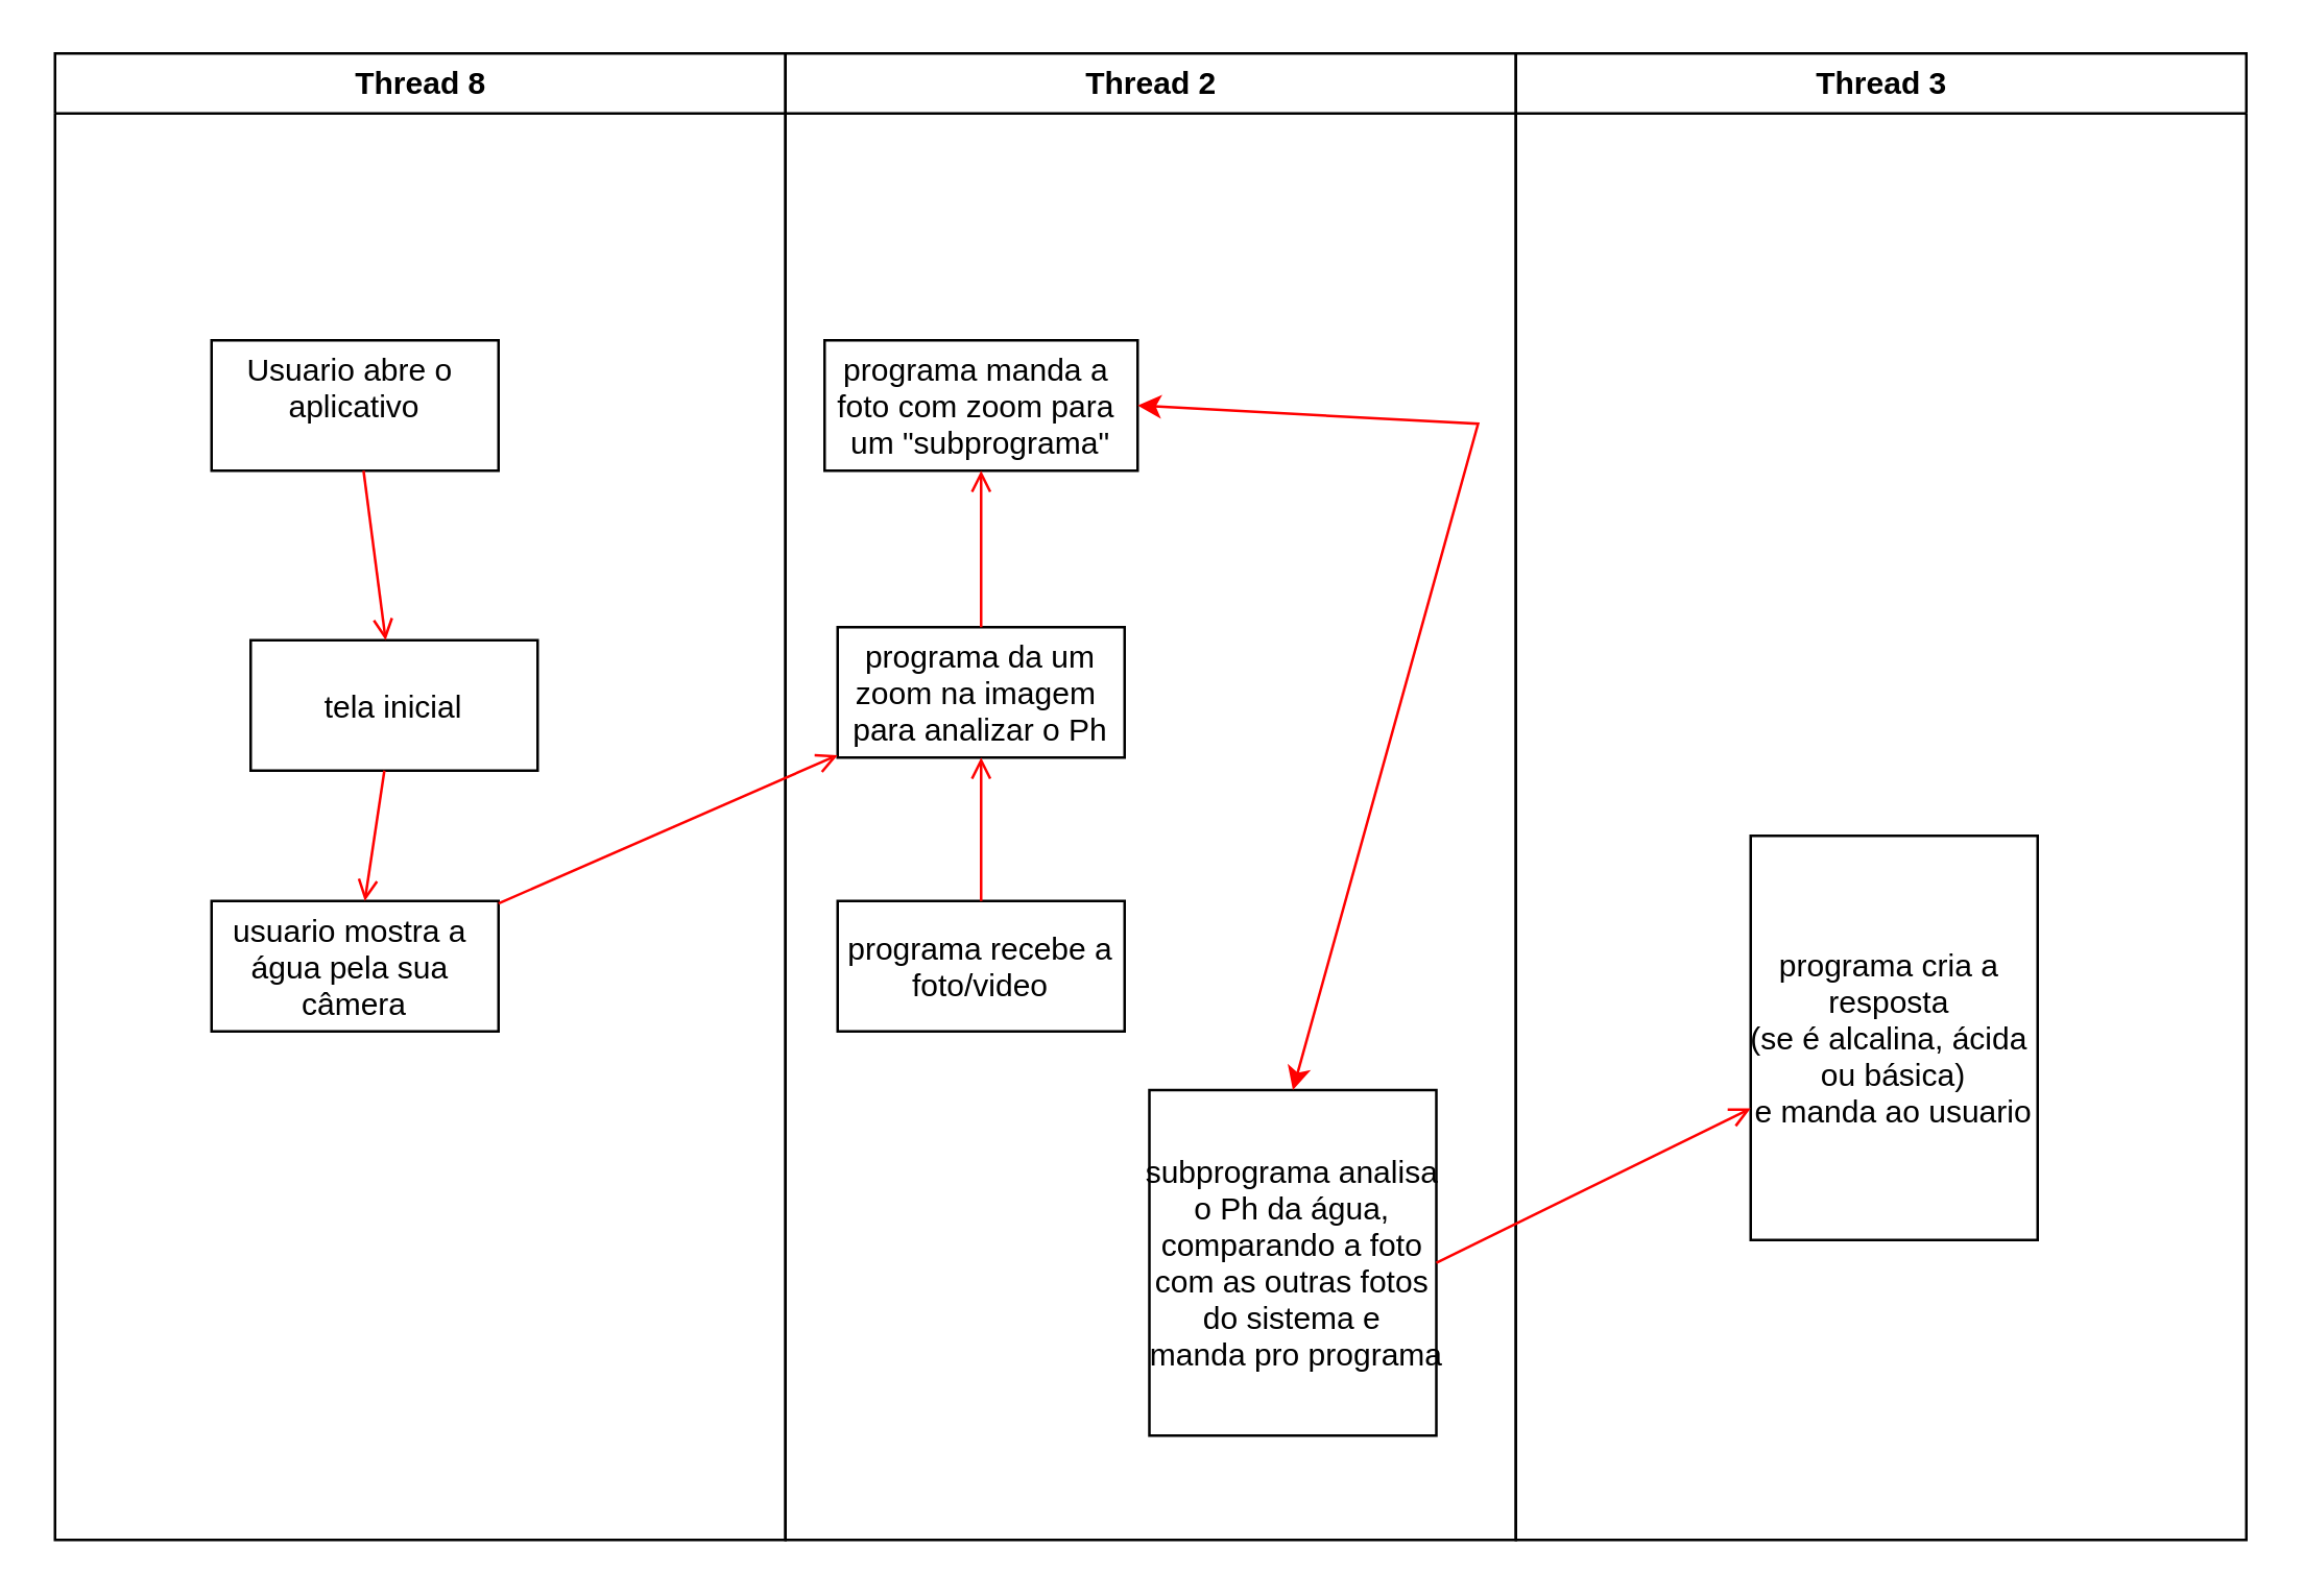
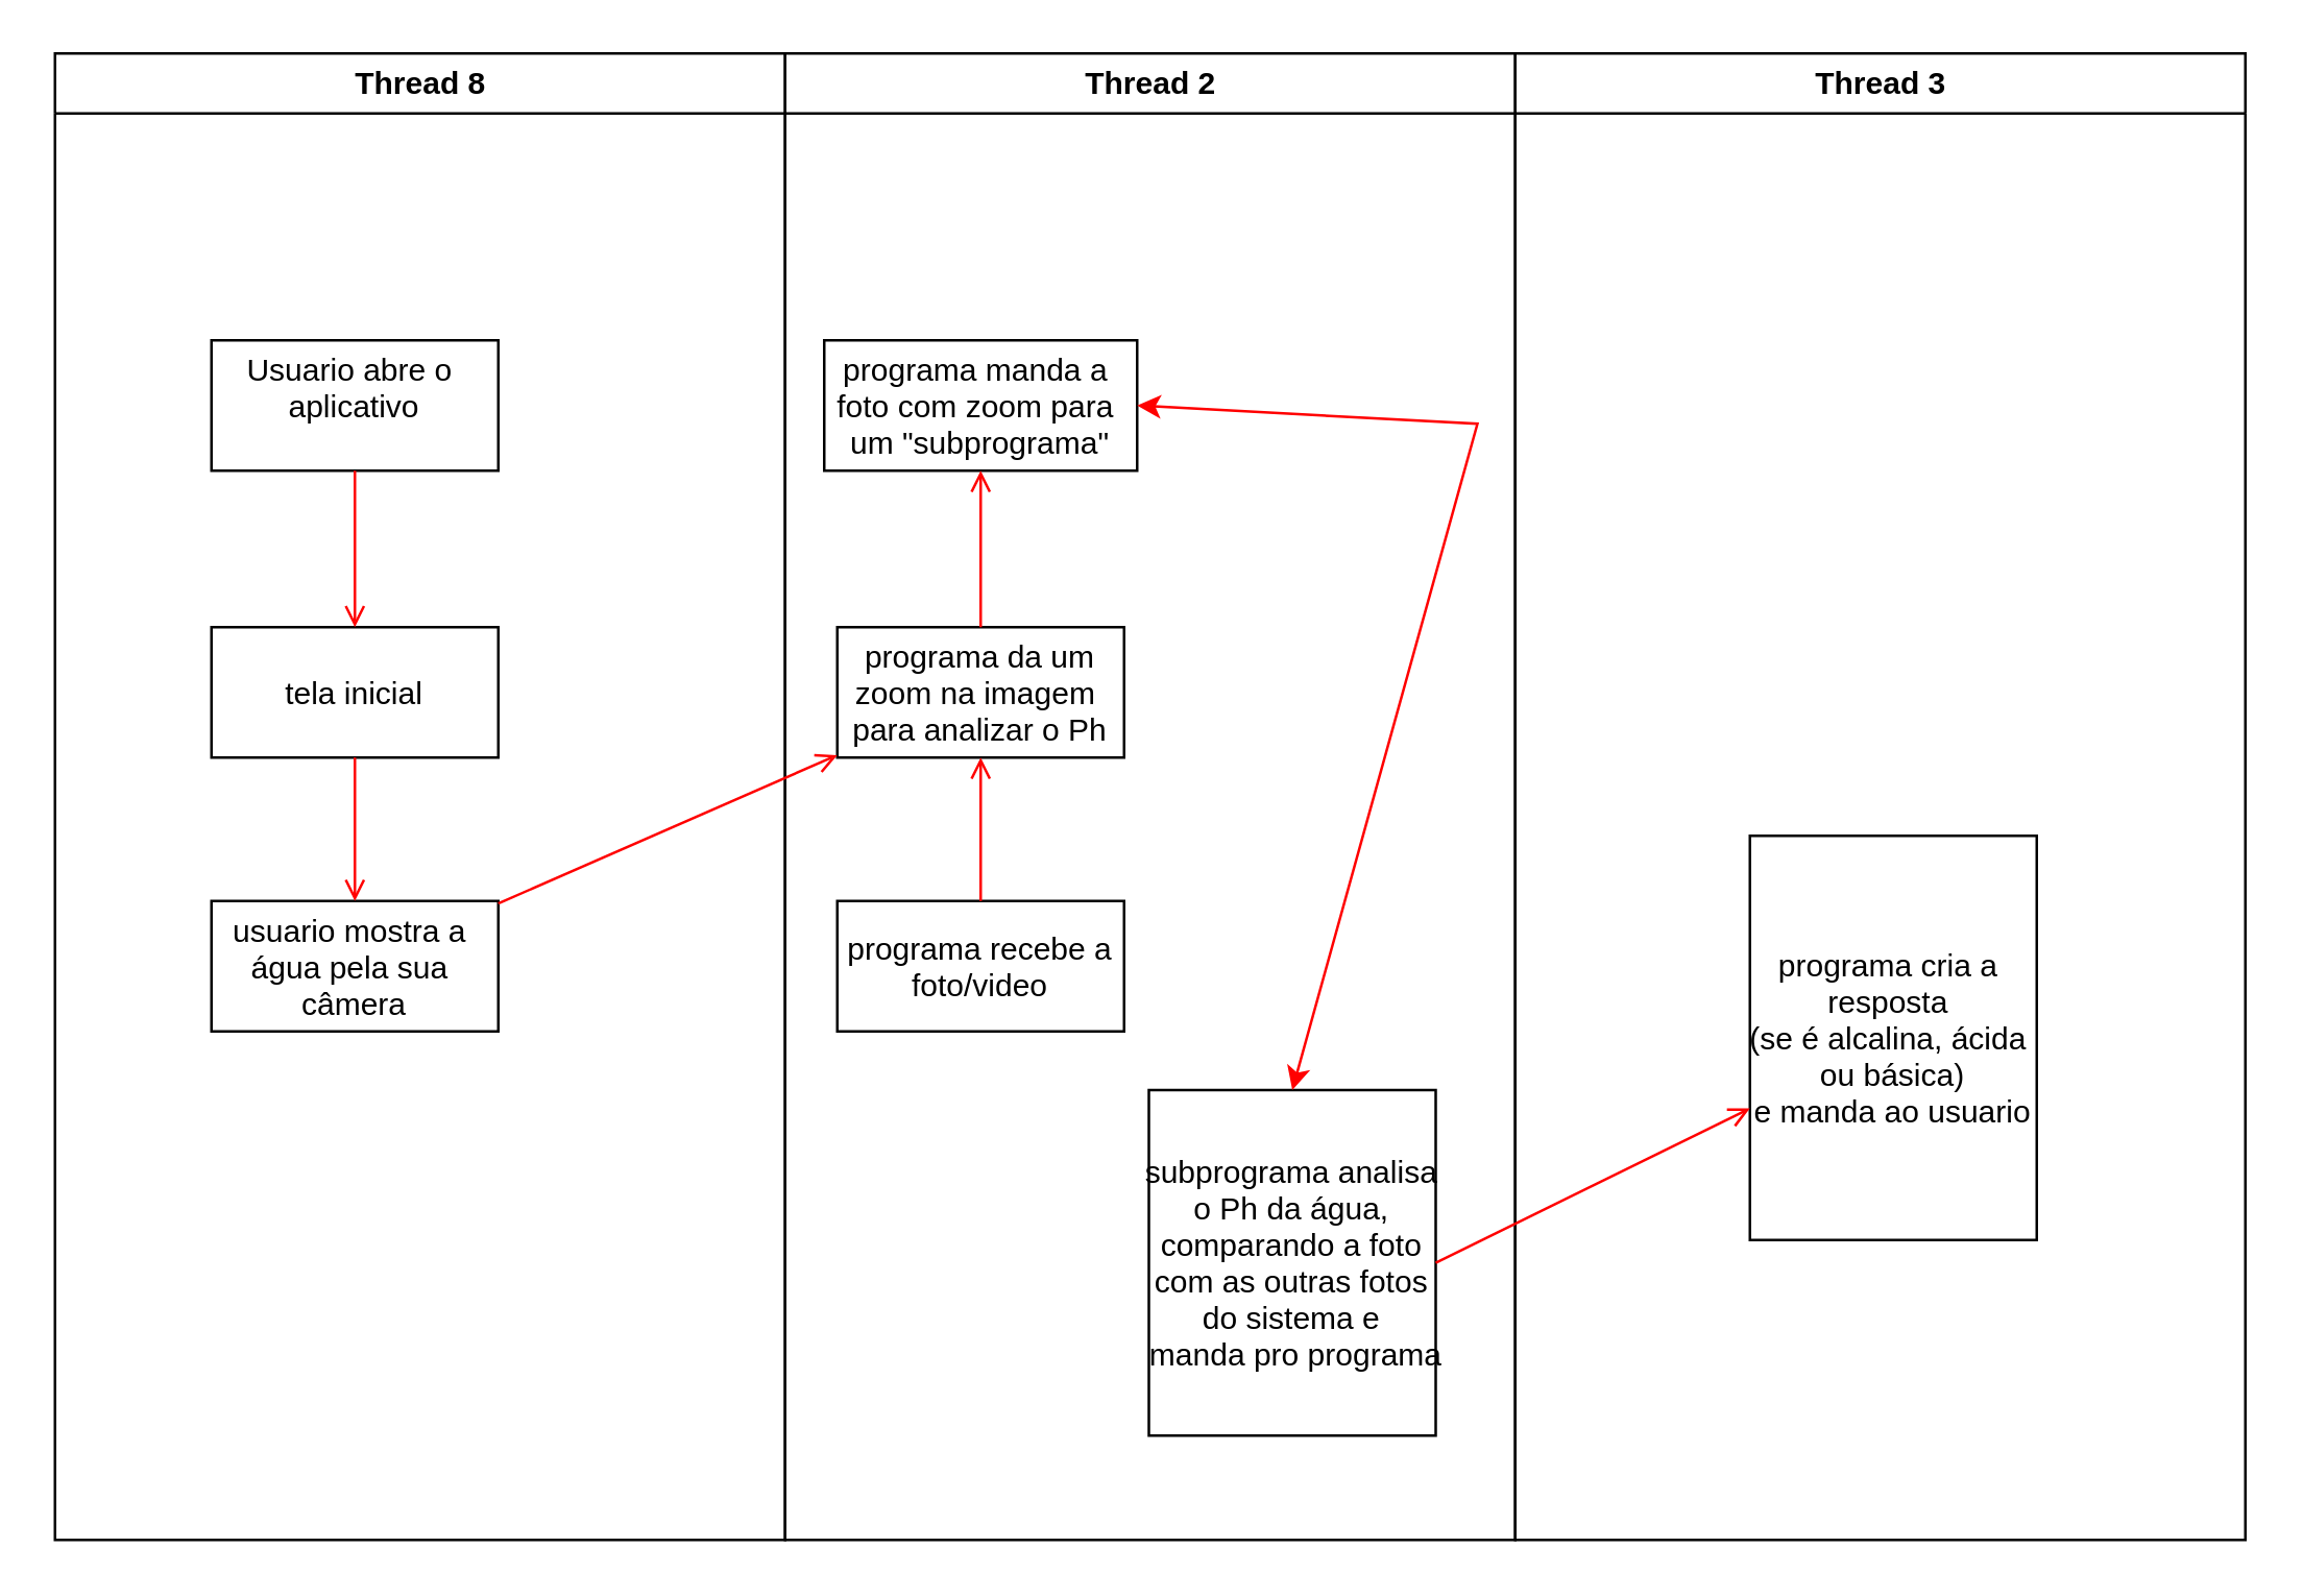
- <mxCell id="4" value="tela inicial" style="" vertex="1" parent="2"><mxGeometry x="75" y="225" width="110" height="50" as="geometry" /></mxCell>
+ <mxCell id="4" value="tela inicial" style="" vertex="1" parent="2"><mxGeometry x="60" y="220" width="110" height="50" as="geometry" /></mxCell>
